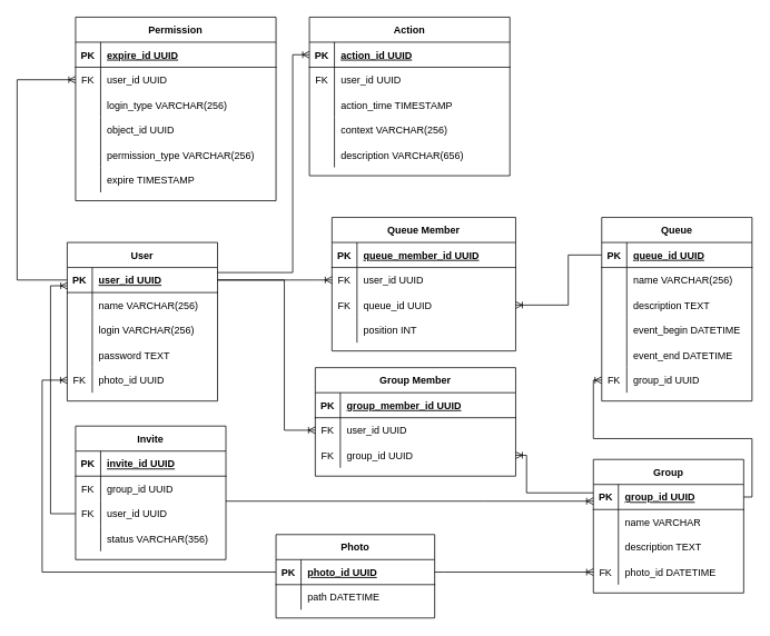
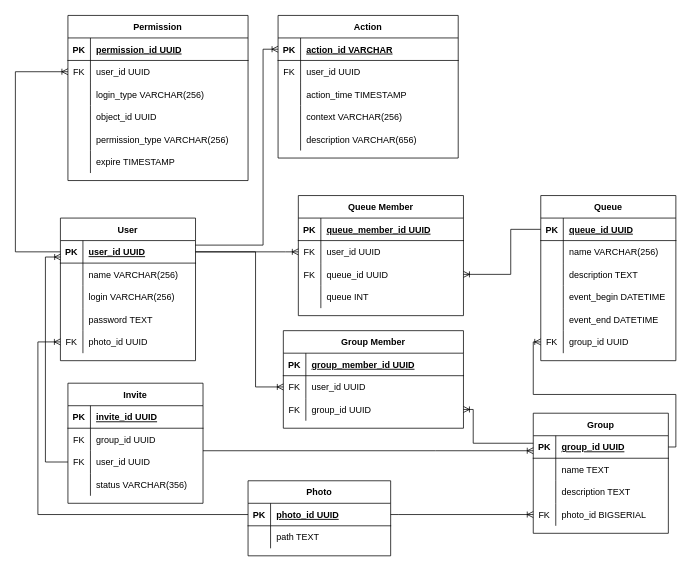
- <mxCell id="105" value="expire_id UUID" style="shape=partialRectangle;connectable=0;fillColor=none;top=0;left=0;bottom=0;right=0;align=left;spacingLeft=6;fontStyle=5;overflow=hidden;" vertex="1" parent="103"><mxGeometry x="30" width="210" height="30" as="geometry"><mxRectangle width="210" height="30" as="alternateBounds" /></mxGeometry></mxCell>
+ <mxCell id="105" value="permission_id UUID" style="shape=partialRectangle;connectable=0;fillColor=none;top=0;left=0;bottom=0;right=0;align=left;spacingLeft=6;fontStyle=5;overflow=hidden;" vertex="1" parent="103"><mxGeometry x="30" width="210" height="30" as="geometry"><mxRectangle width="210" height="30" as="alternateBounds" /></mxGeometry></mxCell>
- <mxCell id="125" value="action_id UUID" style="shape=partialRectangle;connectable=0;fillColor=none;top=0;left=0;bottom=0;right=0;align=left;spacingLeft=6;fontStyle=5;overflow=hidden;" vertex="1" parent="123"><mxGeometry x="30" width="210" height="30" as="geometry"><mxRectangle width="210" height="30" as="alternateBounds" /></mxGeometry></mxCell>
+ <mxCell id="125" value="action_id VARCHAR" style="shape=partialRectangle;connectable=0;fillColor=none;top=0;left=0;bottom=0;right=0;align=left;spacingLeft=6;fontStyle=5;overflow=hidden;" vertex="1" parent="123"><mxGeometry x="30" width="210" height="30" as="geometry"><mxRectangle width="210" height="30" as="alternateBounds" /></mxGeometry></mxCell>
- <mxCell id="72" value="position INT" style="shape=partialRectangle;connectable=0;fillColor=none;top=0;left=0;bottom=0;right=0;align=left;spacingLeft=6;overflow=hidden;" parent="70" vertex="1"><mxGeometry x="30" width="190" height="30" as="geometry"><mxRectangle width="190" height="30" as="alternateBounds" /></mxGeometry></mxCell>
+ <mxCell id="72" value="queue INT" style="shape=partialRectangle;connectable=0;fillColor=none;top=0;left=0;bottom=0;right=0;align=left;spacingLeft=6;overflow=hidden;" parent="70" vertex="1"><mxGeometry x="30" width="190" height="30" as="geometry"><mxRectangle width="190" height="30" as="alternateBounds" /></mxGeometry></mxCell>
- <mxCell id="24" value="name VARCHAR" style="shape=partialRectangle;connectable=0;fillColor=none;top=0;left=0;bottom=0;right=0;align=left;spacingLeft=6;overflow=hidden;" parent="22" vertex="1"><mxGeometry x="30" width="150" height="30" as="geometry"><mxRectangle width="150" height="30" as="alternateBounds" /></mxGeometry></mxCell>
+ <mxCell id="24" value="name TEXT" style="shape=partialRectangle;connectable=0;fillColor=none;top=0;left=0;bottom=0;right=0;align=left;spacingLeft=6;overflow=hidden;" parent="22" vertex="1"><mxGeometry x="30" width="150" height="30" as="geometry"><mxRectangle width="150" height="30" as="alternateBounds" /></mxGeometry></mxCell>
- <mxCell id="30" value="photo_id DATETIME" style="shape=partialRectangle;connectable=0;fillColor=none;top=0;left=0;bottom=0;right=0;align=left;spacingLeft=6;overflow=hidden;" parent="28" vertex="1"><mxGeometry x="30" width="150" height="30" as="geometry"><mxRectangle width="150" height="30" as="alternateBounds" /></mxGeometry></mxCell>
+ <mxCell id="30" value="photo_id BIGSERIAL" style="shape=partialRectangle;connectable=0;fillColor=none;top=0;left=0;bottom=0;right=0;align=left;spacingLeft=6;overflow=hidden;" parent="28" vertex="1"><mxGeometry x="30" width="150" height="30" as="geometry"><mxRectangle width="150" height="30" as="alternateBounds" /></mxGeometry></mxCell>
- <mxCell id="79" value="path DATETIME" style="shape=partialRectangle;connectable=0;fillColor=none;top=0;left=0;bottom=0;right=0;align=left;spacingLeft=6;overflow=hidden;" parent="77" vertex="1"><mxGeometry x="30" width="160" height="30" as="geometry"><mxRectangle width="160" height="30" as="alternateBounds" /></mxGeometry></mxCell>
+ <mxCell id="79" value="path TEXT" style="shape=partialRectangle;connectable=0;fillColor=none;top=0;left=0;bottom=0;right=0;align=left;spacingLeft=6;overflow=hidden;" parent="77" vertex="1"><mxGeometry x="30" width="160" height="30" as="geometry"><mxRectangle width="160" height="30" as="alternateBounds" /></mxGeometry></mxCell>
